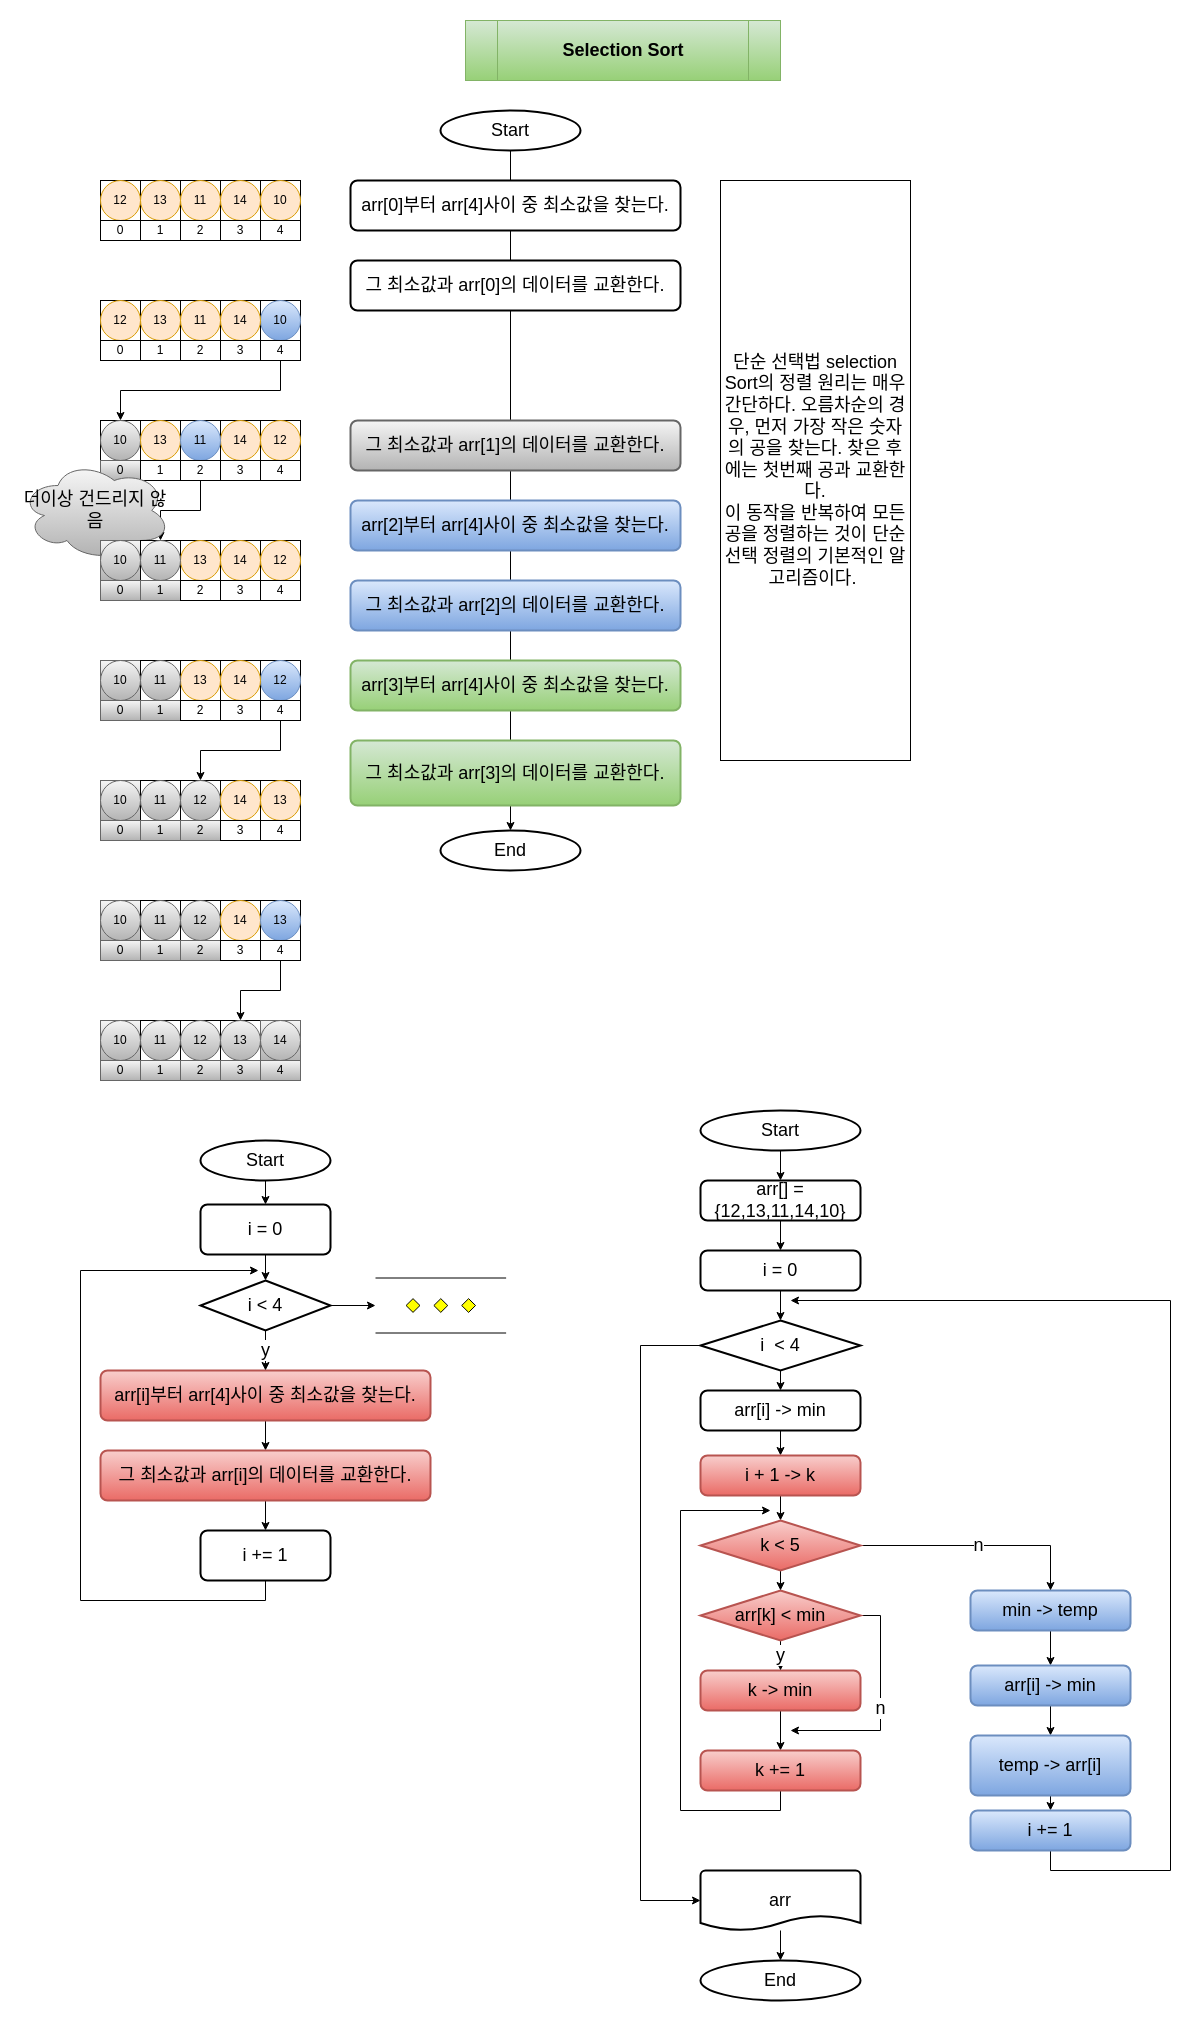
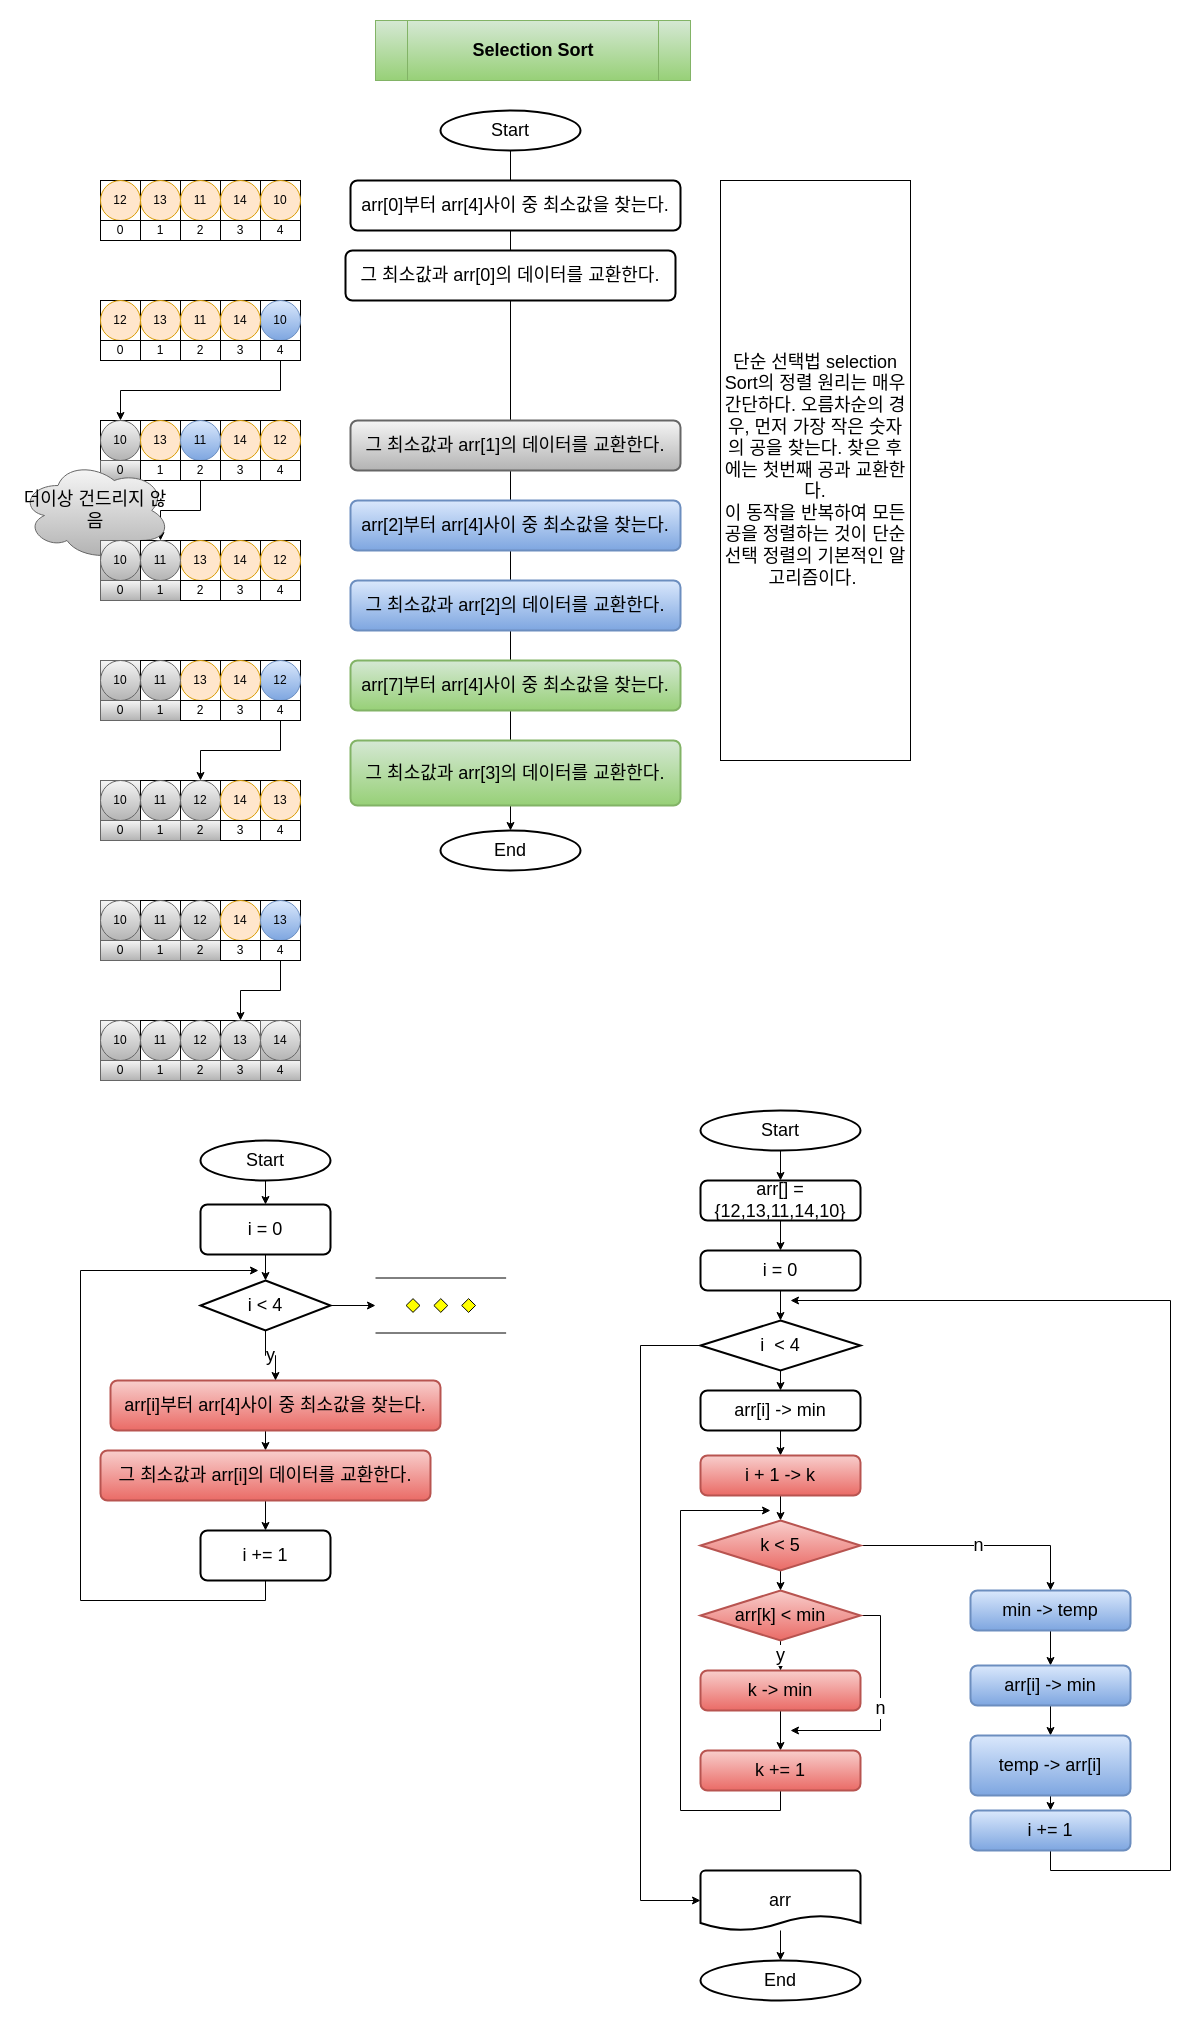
- <mxCell id="17" value="Selection Sort" style="shape=process;whiteSpace=wrap;html=1;backgroundOutline=1;fillColor=#d5e8d4;gradientColor=#97d077;strokeColor=#82b366;fontSize=18;fontStyle=1" vertex="1" parent="1"><mxGeometry x="465" y="20" width="315" height="60" as="geometry" /></mxCell>
+ <mxCell id="17" value="Selection Sort" style="shape=process;whiteSpace=wrap;html=1;backgroundOutline=1;fillColor=#d5e8d4;gradientColor=#97d077;strokeColor=#82b366;fontSize=18;fontStyle=1" vertex="1" parent="1"><mxGeometry x="375" width="315" height="60" as="geometry" y="20" /></mxCell>
- <mxCell id="132" value="그 최소값과 arr[0]의 데이터를 교환한다." style="rounded=1;whiteSpace=wrap;html=1;absoluteArcSize=1;arcSize=14;strokeWidth=2;fontSize=18;" vertex="1" parent="1"><mxGeometry x="350" y="260" width="330" height="50" as="geometry" /></mxCell>
+ <mxCell id="132" value="그 최소값과 arr[0]의 데이터를 교환한다." style="rounded=1;whiteSpace=wrap;html=1;absoluteArcSize=1;arcSize=14;strokeWidth=2;fontSize=18;" vertex="1" parent="1"><mxGeometry x="345" y="250" width="330" height="50" as="geometry" /></mxCell>
- <mxCell id="136" value="arr[3]부터 arr[4]사이 중 최소값을 찾는다." style="rounded=1;whiteSpace=wrap;html=1;absoluteArcSize=1;arcSize=14;strokeWidth=2;fontSize=18;fillColor=#d5e8d4;gradientColor=#97d077;strokeColor=#82b366;" vertex="1" parent="1"><mxGeometry x="350" y="660" width="330" height="50" as="geometry" /></mxCell>
+ <mxCell id="136" value="arr[7]부터 arr[4]사이 중 최소값을 찾는다." style="rounded=1;whiteSpace=wrap;html=1;absoluteArcSize=1;arcSize=14;strokeWidth=2;fontSize=18;fillColor=#d5e8d4;gradientColor=#97d077;strokeColor=#82b366;" vertex="1" parent="1"><mxGeometry x="350" y="660" width="330" height="50" as="geometry" /></mxCell>
- <mxCell id="140" value="arr[i]부터 arr[4]사이 중 최소값을 찾는다." style="rounded=1;whiteSpace=wrap;html=1;absoluteArcSize=1;arcSize=14;strokeWidth=2;fontSize=18;fillColor=#f8cecc;gradientColor=#ea6b66;strokeColor=#b85450;" vertex="1" parent="1"><mxGeometry x="100" y="1370" width="330" height="50" as="geometry" /></mxCell>
+ <mxCell id="140" value="arr[i]부터 arr[4]사이 중 최소값을 찾는다." style="rounded=1;whiteSpace=wrap;html=1;absoluteArcSize=1;arcSize=14;strokeWidth=2;fontSize=18;fillColor=#f8cecc;gradientColor=#ea6b66;strokeColor=#b85450;" vertex="1" parent="1"><mxGeometry x="110" y="1380" width="330" height="50" as="geometry" /></mxCell>
